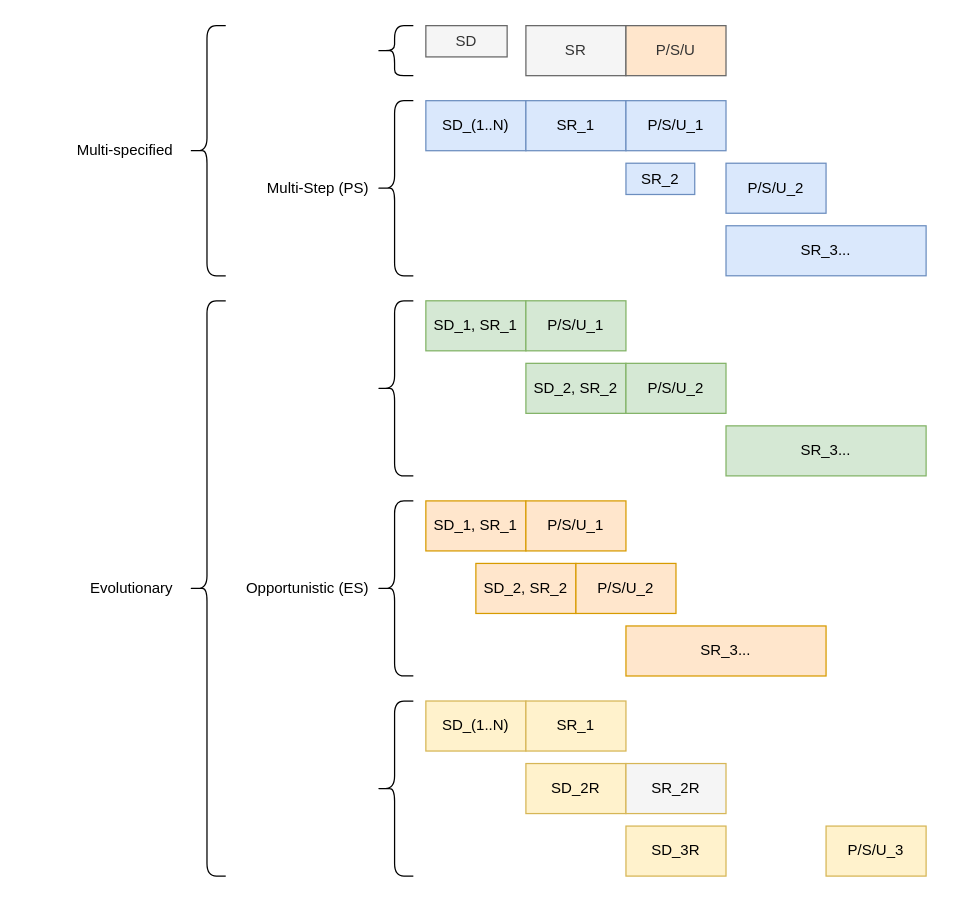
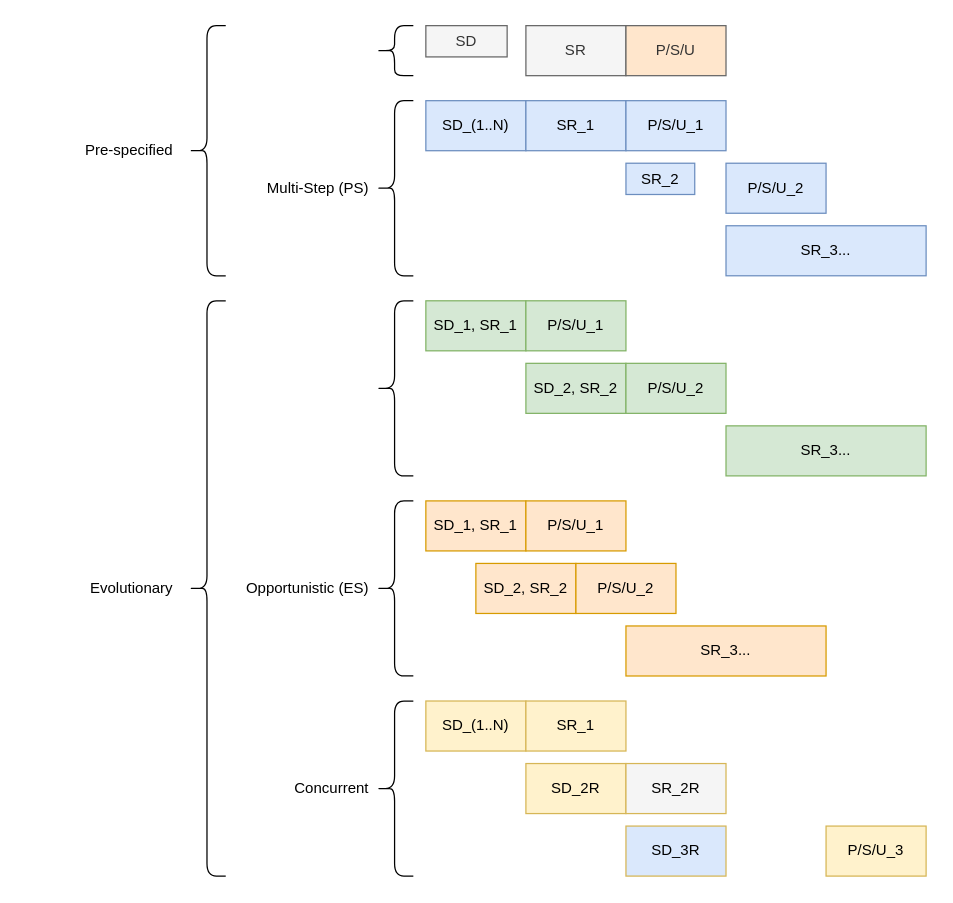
- <mxCell id="35" value="Multi-specified" style="rounded=0;whiteSpace=wrap;html=1;fillColor=none;strokeColor=none;align=right;" vertex="1" parent="1"><mxGeometry x="20" y="20" width="120" height="200" as="geometry" /></mxCell>
+ <mxCell id="35" value="Pre-specified" style="rounded=0;whiteSpace=wrap;html=1;fillColor=none;strokeColor=none;align=right;" vertex="1" parent="1"><mxGeometry x="20" y="20" width="120" height="200" as="geometry" /></mxCell>
+ <mxCell id="16" value="Concurrent&amp;nbsp;" style="rounded=0;whiteSpace=wrap;html=1;strokeColor=none;fillColor=none;align=right;" vertex="1" parent="1"><mxGeometry x="180" y="610" width="120" height="40" as="geometry" /></mxCell>
- <mxCell id="28" value="SD_3R" style="rounded=0;whiteSpace=wrap;html=1;fillColor=#fff2cc;strokeColor=#d6b656;" vertex="1" parent="1"><mxGeometry x="500" y="660" width="80" height="40" as="geometry" /></mxCell>
+ <mxCell id="28" value="SD_3R" style="rounded=0;whiteSpace=wrap;html=1;fillColor=#dae8fc;strokeColor=#d6b656;" vertex="1" parent="1"><mxGeometry x="500" y="660" width="80" height="40" as="geometry" /></mxCell>
